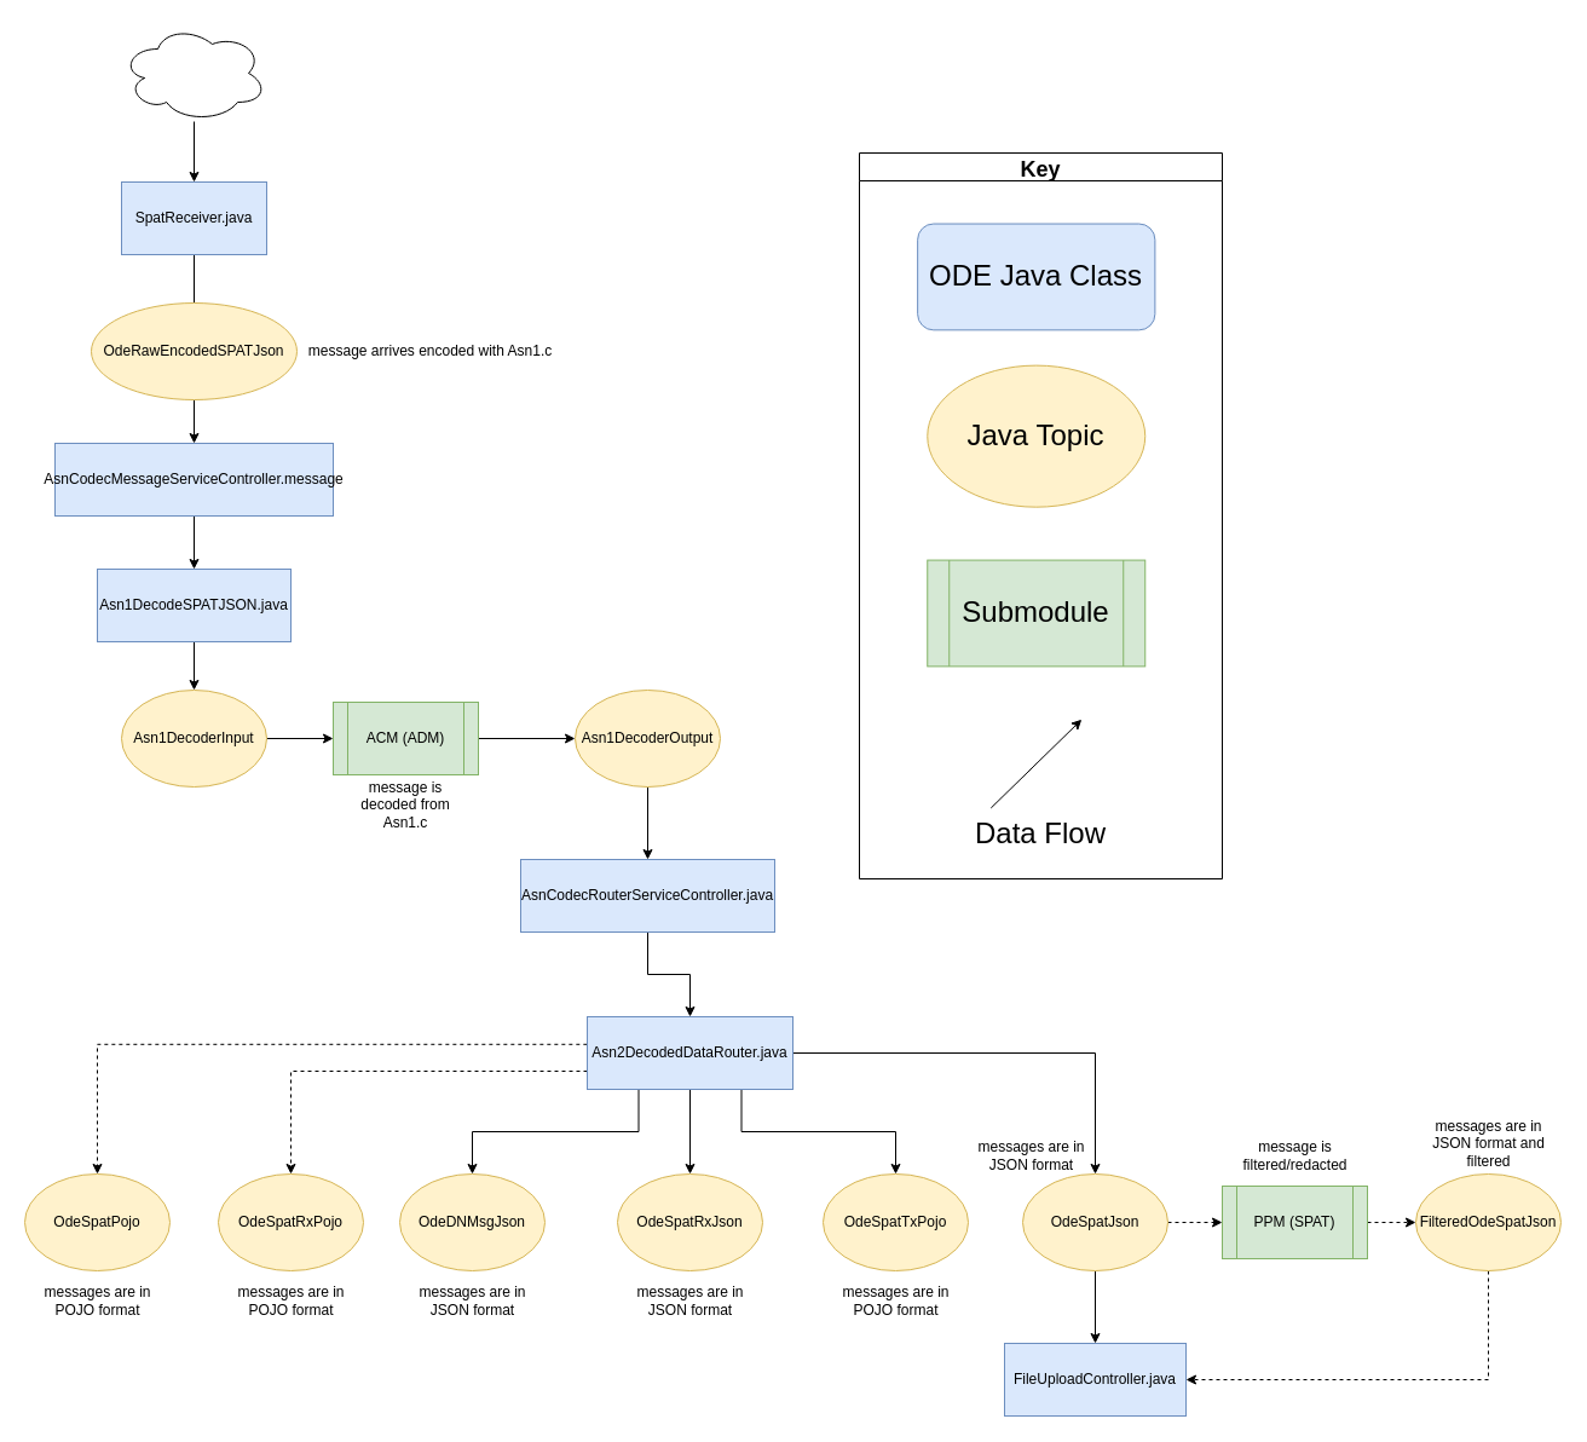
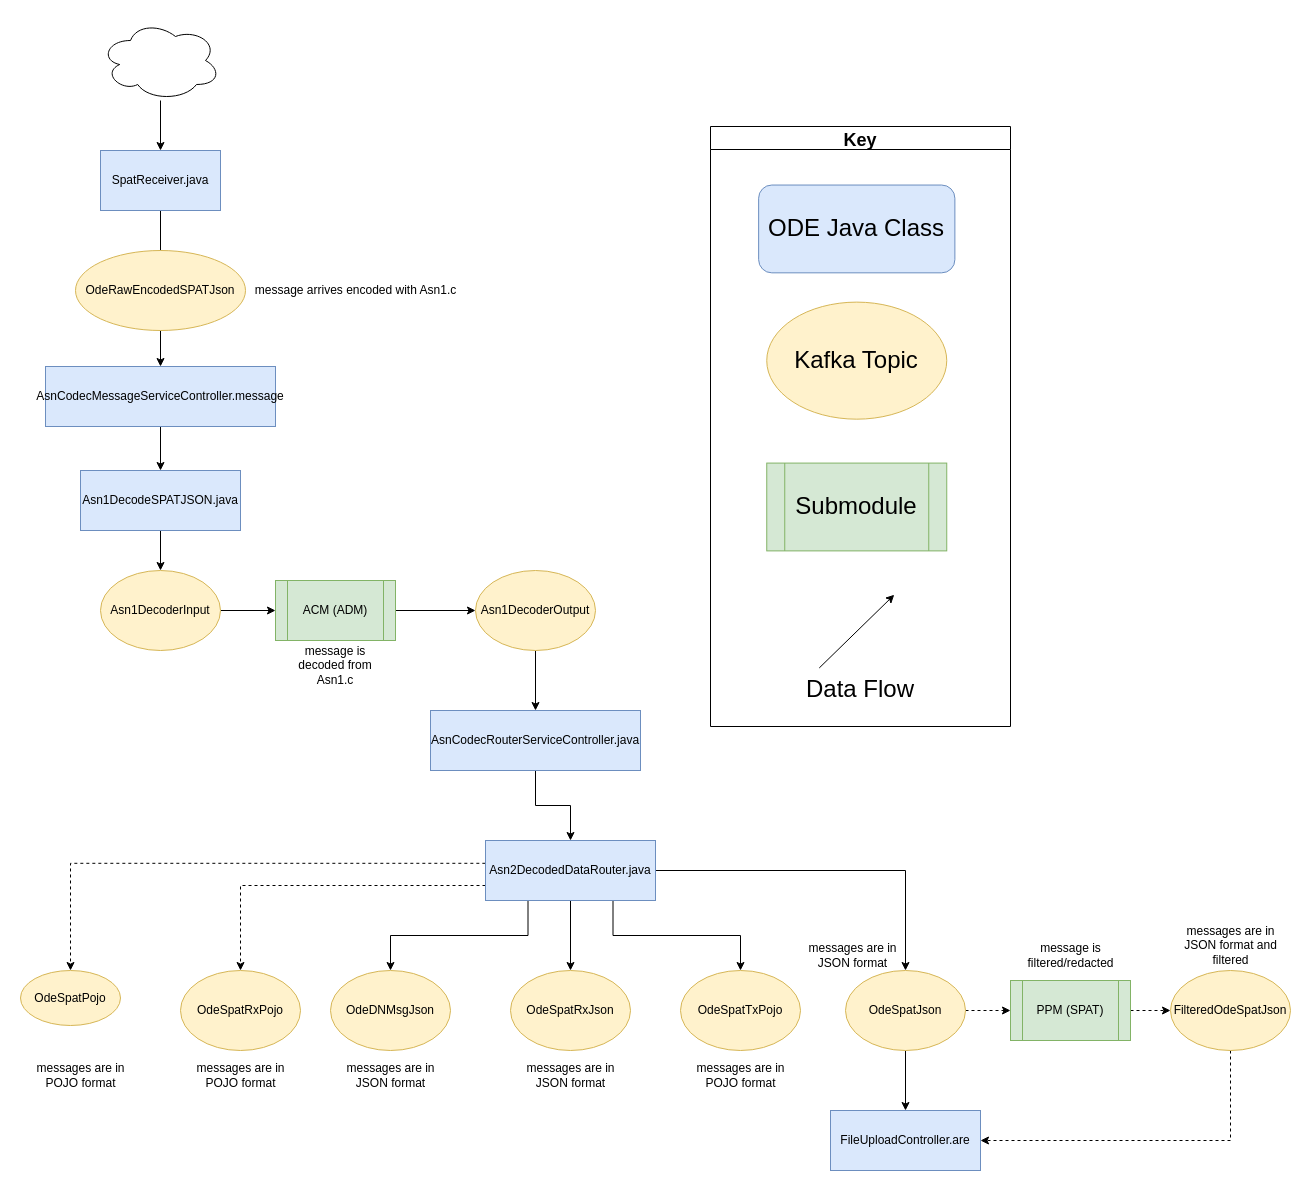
- <mxCell id="31" value="&lt;font style=&quot;font-size: 24px&quot;&gt;Java Topic&lt;/font&gt;" style="ellipse;whiteSpace=wrap;html=1;fillColor=#fff2cc;strokeColor=#d6b656;labelBackgroundColor=none;" parent="29" vertex="1"><mxGeometry x="56.25" y="175.61" width="180" height="117.073" as="geometry" /></mxCell>
+ <mxCell id="31" value="&lt;font style=&quot;font-size: 24px&quot;&gt;Kafka Topic&lt;/font&gt;" style="ellipse;whiteSpace=wrap;html=1;fillColor=#fff2cc;strokeColor=#d6b656;labelBackgroundColor=none;" parent="29" vertex="1"><mxGeometry x="56.25" y="175.61" width="180" height="117.073" as="geometry" /></mxCell>
- <mxCell id="40" value="OdeSpatPojo" style="ellipse;whiteSpace=wrap;html=1;fillColor=#fff2cc;strokeColor=#d6b656;" parent="1" vertex="1"><mxGeometry x="20" y="970" width="120" height="80" as="geometry" /></mxCell>
+ <mxCell id="40" value="OdeSpatPojo" style="ellipse;whiteSpace=wrap;html=1;fillColor=#fff2cc;strokeColor=#d6b656;" parent="1" vertex="1"><mxGeometry x="20" y="970" width="100" height="55" as="geometry" /></mxCell>
- <mxCell id="39" value="FileUploadController.java" style="whiteSpace=wrap;html=1;fillColor=#dae8fc;strokeColor=#6c8ebf;" parent="1" vertex="1"><mxGeometry x="830" y="1110" width="150" height="60" as="geometry" /></mxCell>
+ <mxCell id="39" value="FileUploadController.are" style="whiteSpace=wrap;html=1;fillColor=#dae8fc;strokeColor=#6c8ebf;" parent="1" vertex="1"><mxGeometry x="830" y="1110" width="150" height="60" as="geometry" /></mxCell>
